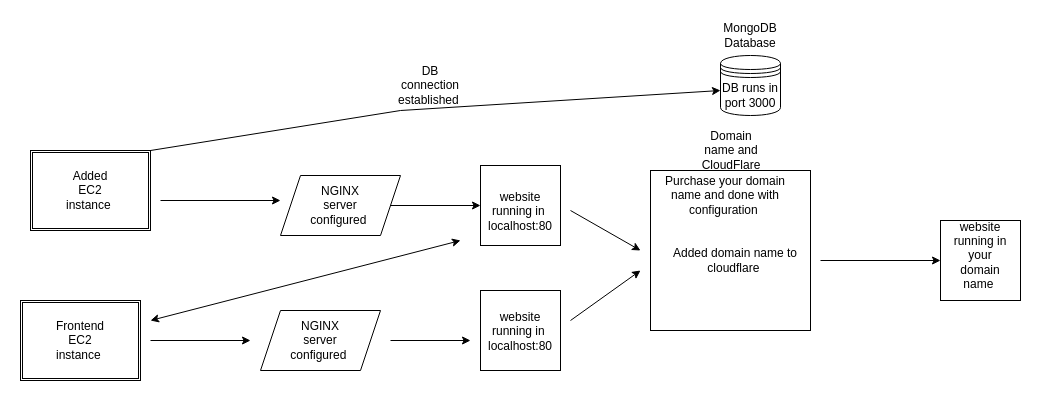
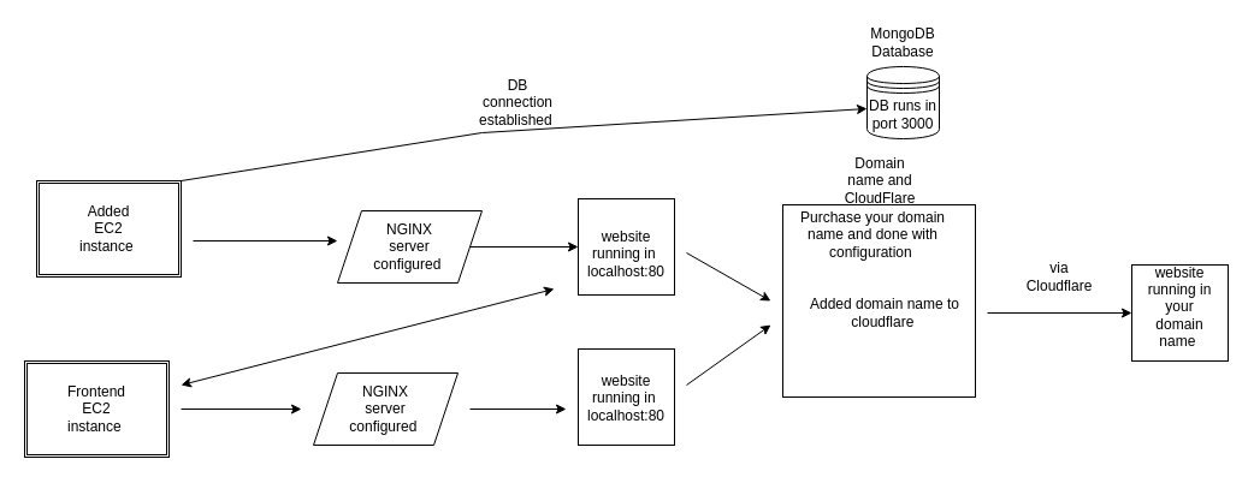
+ <mxCell id="33" value="via Cloudflare" style="text;html=1;strokeColor=none;fillColor=none;align=center;verticalAlign=middle;whiteSpace=wrap;rounded=0;" vertex="1" parent="1"><mxGeometry x="850" y="215" width="60" height="30" as="geometry" /></mxCell>
